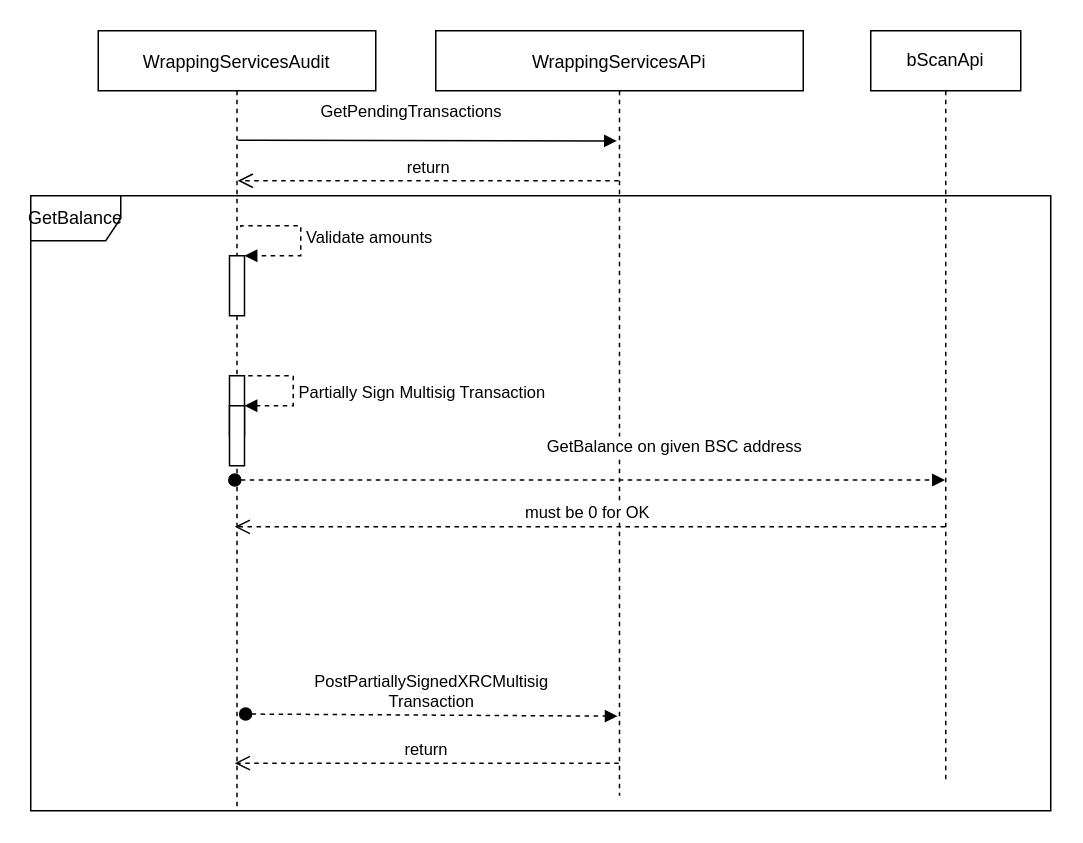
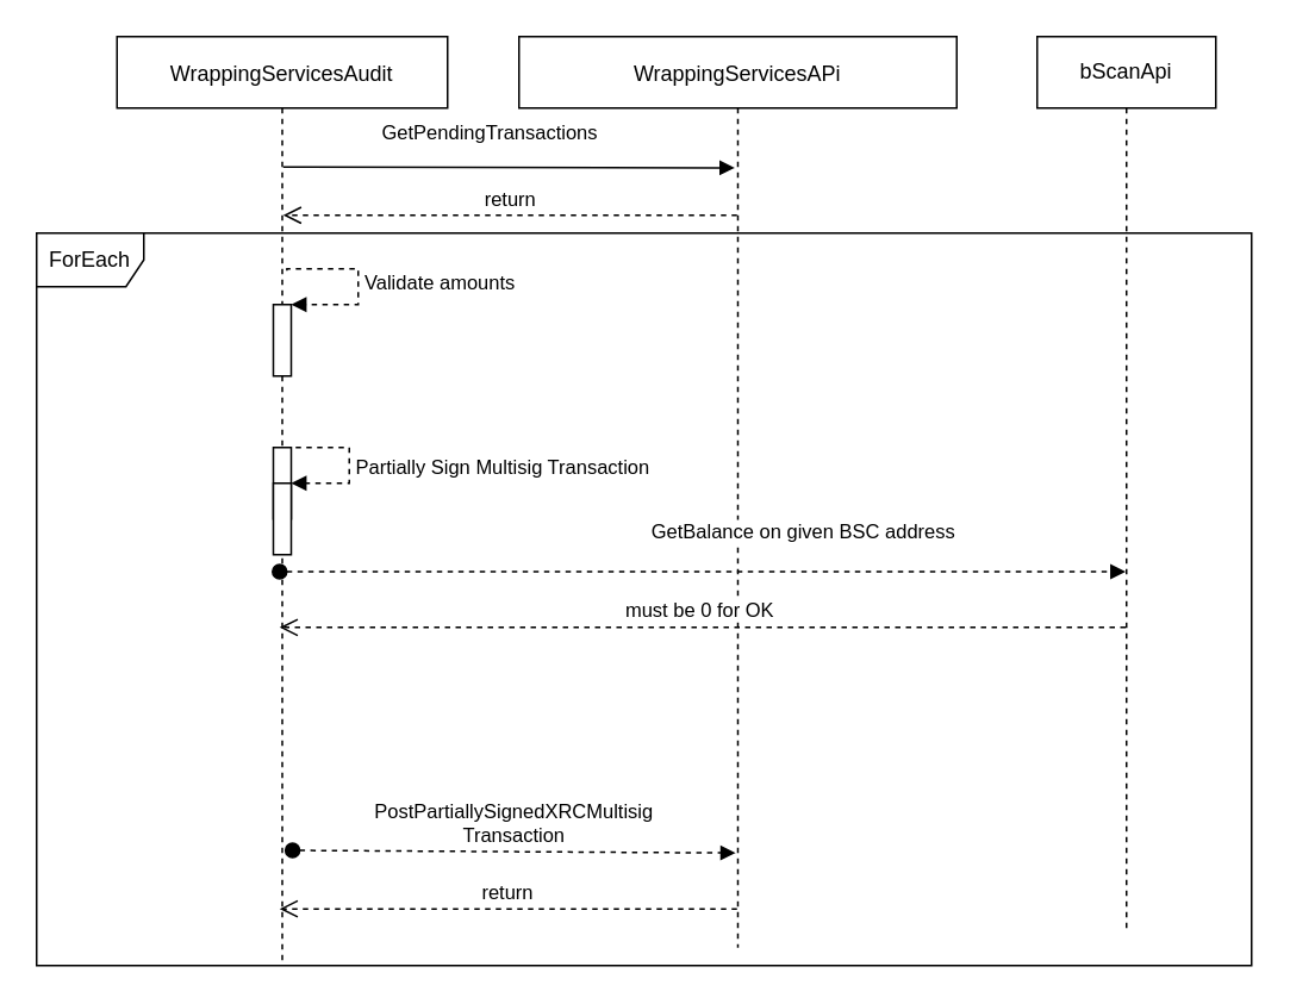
- <mxCell id="16" value="GetBalance" style="shape=umlFrame;whiteSpace=wrap;html=1;" vertex="1" parent="1"><mxGeometry x="20" y="130" width="680" height="410" as="geometry" /></mxCell>
+ <mxCell id="16" value="ForEach" style="shape=umlFrame;whiteSpace=wrap;html=1;" vertex="1" parent="1"><mxGeometry x="20" y="130" width="680" height="410" as="geometry" /></mxCell>
